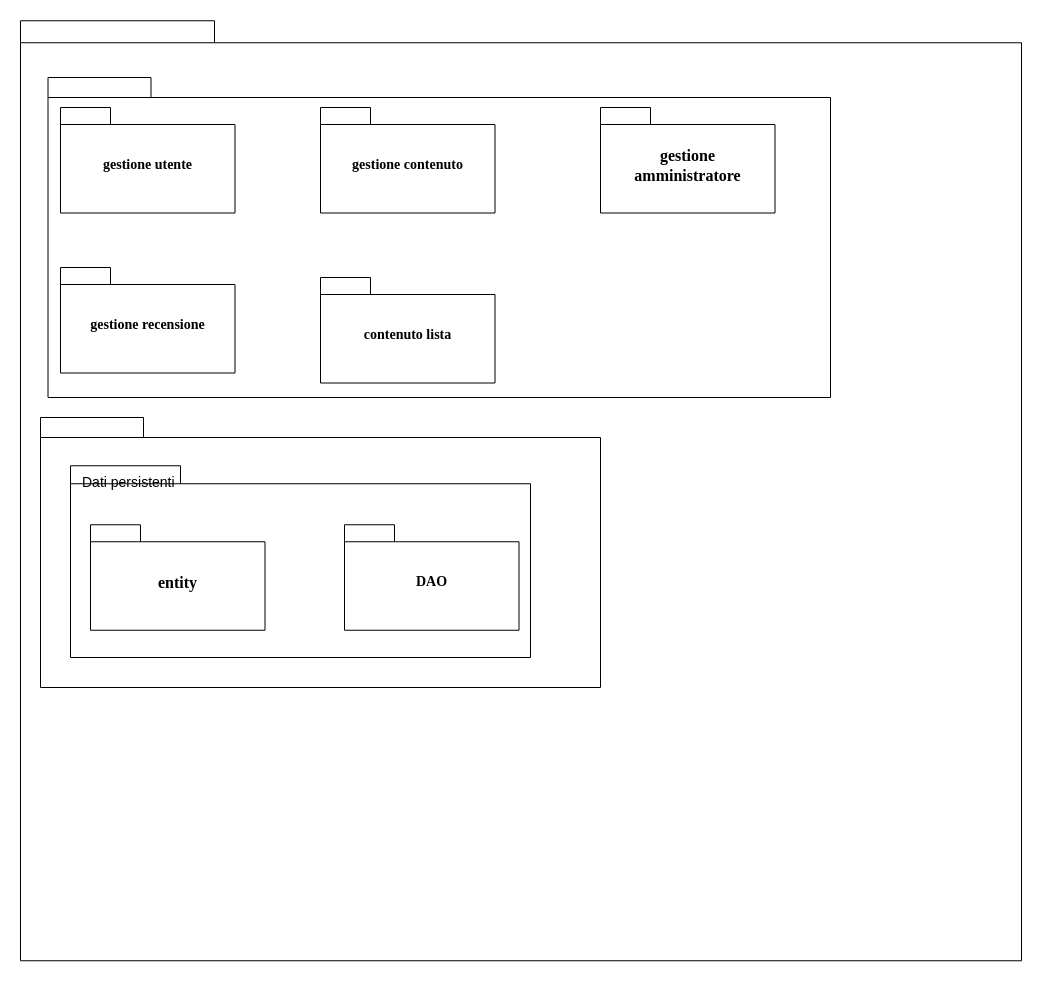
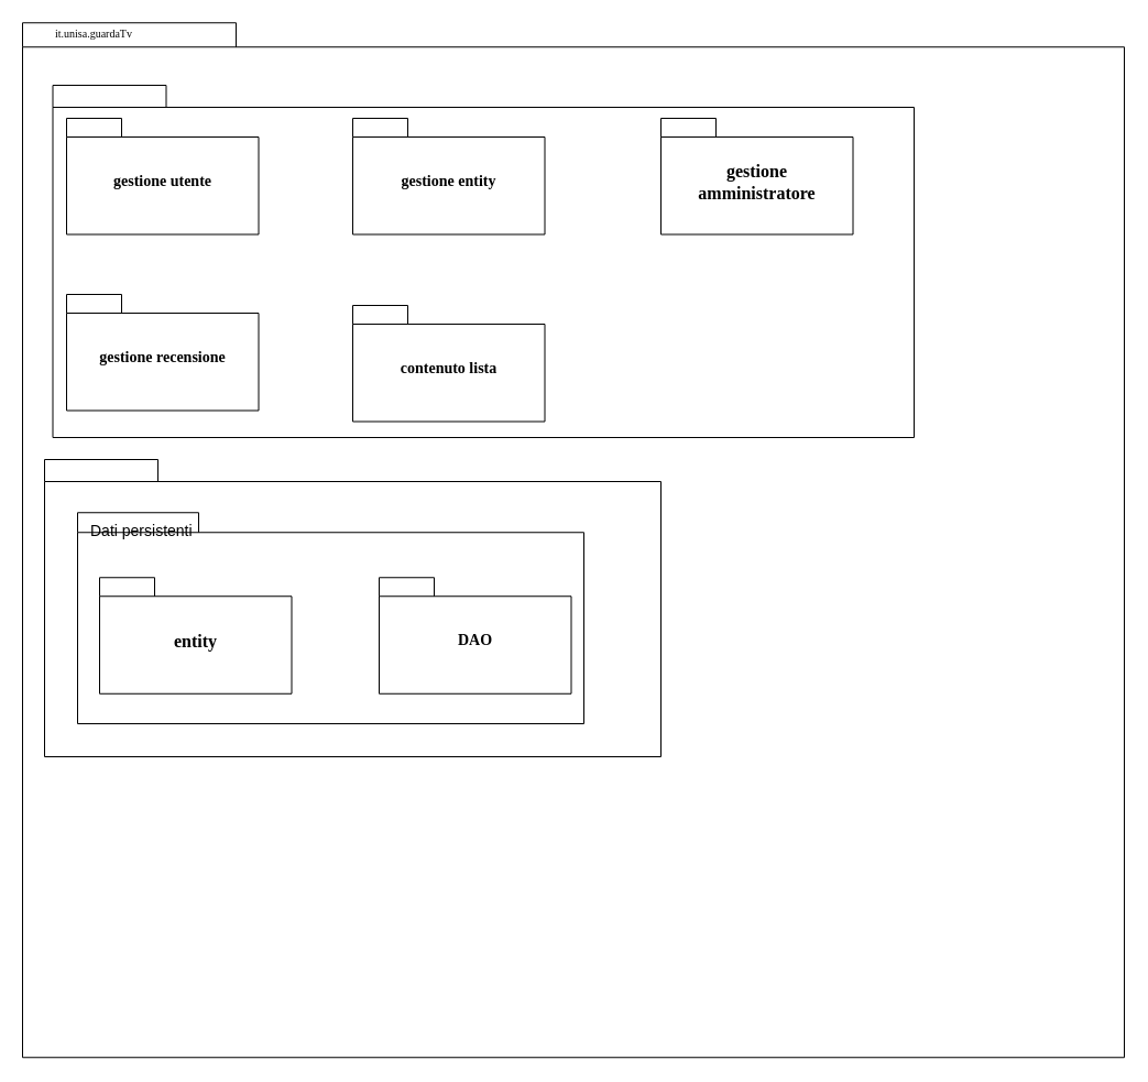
+ <mxCell id="8" value="it.unisa.guardaTv" style="text;html=1;align=left;verticalAlign=top;spacingTop=-4;fontSize=10;fontFamily=Verdana" parent="1" vertex="1"><mxGeometry x="47.5" y="21.5" width="130" height="20" as="geometry" /></mxCell>
- <mxCell id="10" value="&lt;font style=&quot;font-size: 14px&quot;&gt;gestione contenuto&lt;/font&gt;" style="shape=folder;fontStyle=1;spacingTop=10;tabWidth=50;tabHeight=17;tabPosition=left;html=1;rounded=0;shadow=0;comic=0;labelBackgroundColor=none;strokeWidth=1;fontFamily=Verdana;fontSize=10;align=center;" vertex="1" parent="9"><mxGeometry width="174.5" height="105.5" as="geometry" /></mxCell>
+ <mxCell id="10" value="&lt;font style=&quot;font-size: 14px&quot;&gt;gestione entity&lt;/font&gt;" style="shape=folder;fontStyle=1;spacingTop=10;tabWidth=50;tabHeight=17;tabPosition=left;html=1;rounded=0;shadow=0;comic=0;labelBackgroundColor=none;strokeWidth=1;fontFamily=Verdana;fontSize=10;align=center;" vertex="1" parent="9"><mxGeometry width="174.5" height="105.5" as="geometry" /></mxCell>
